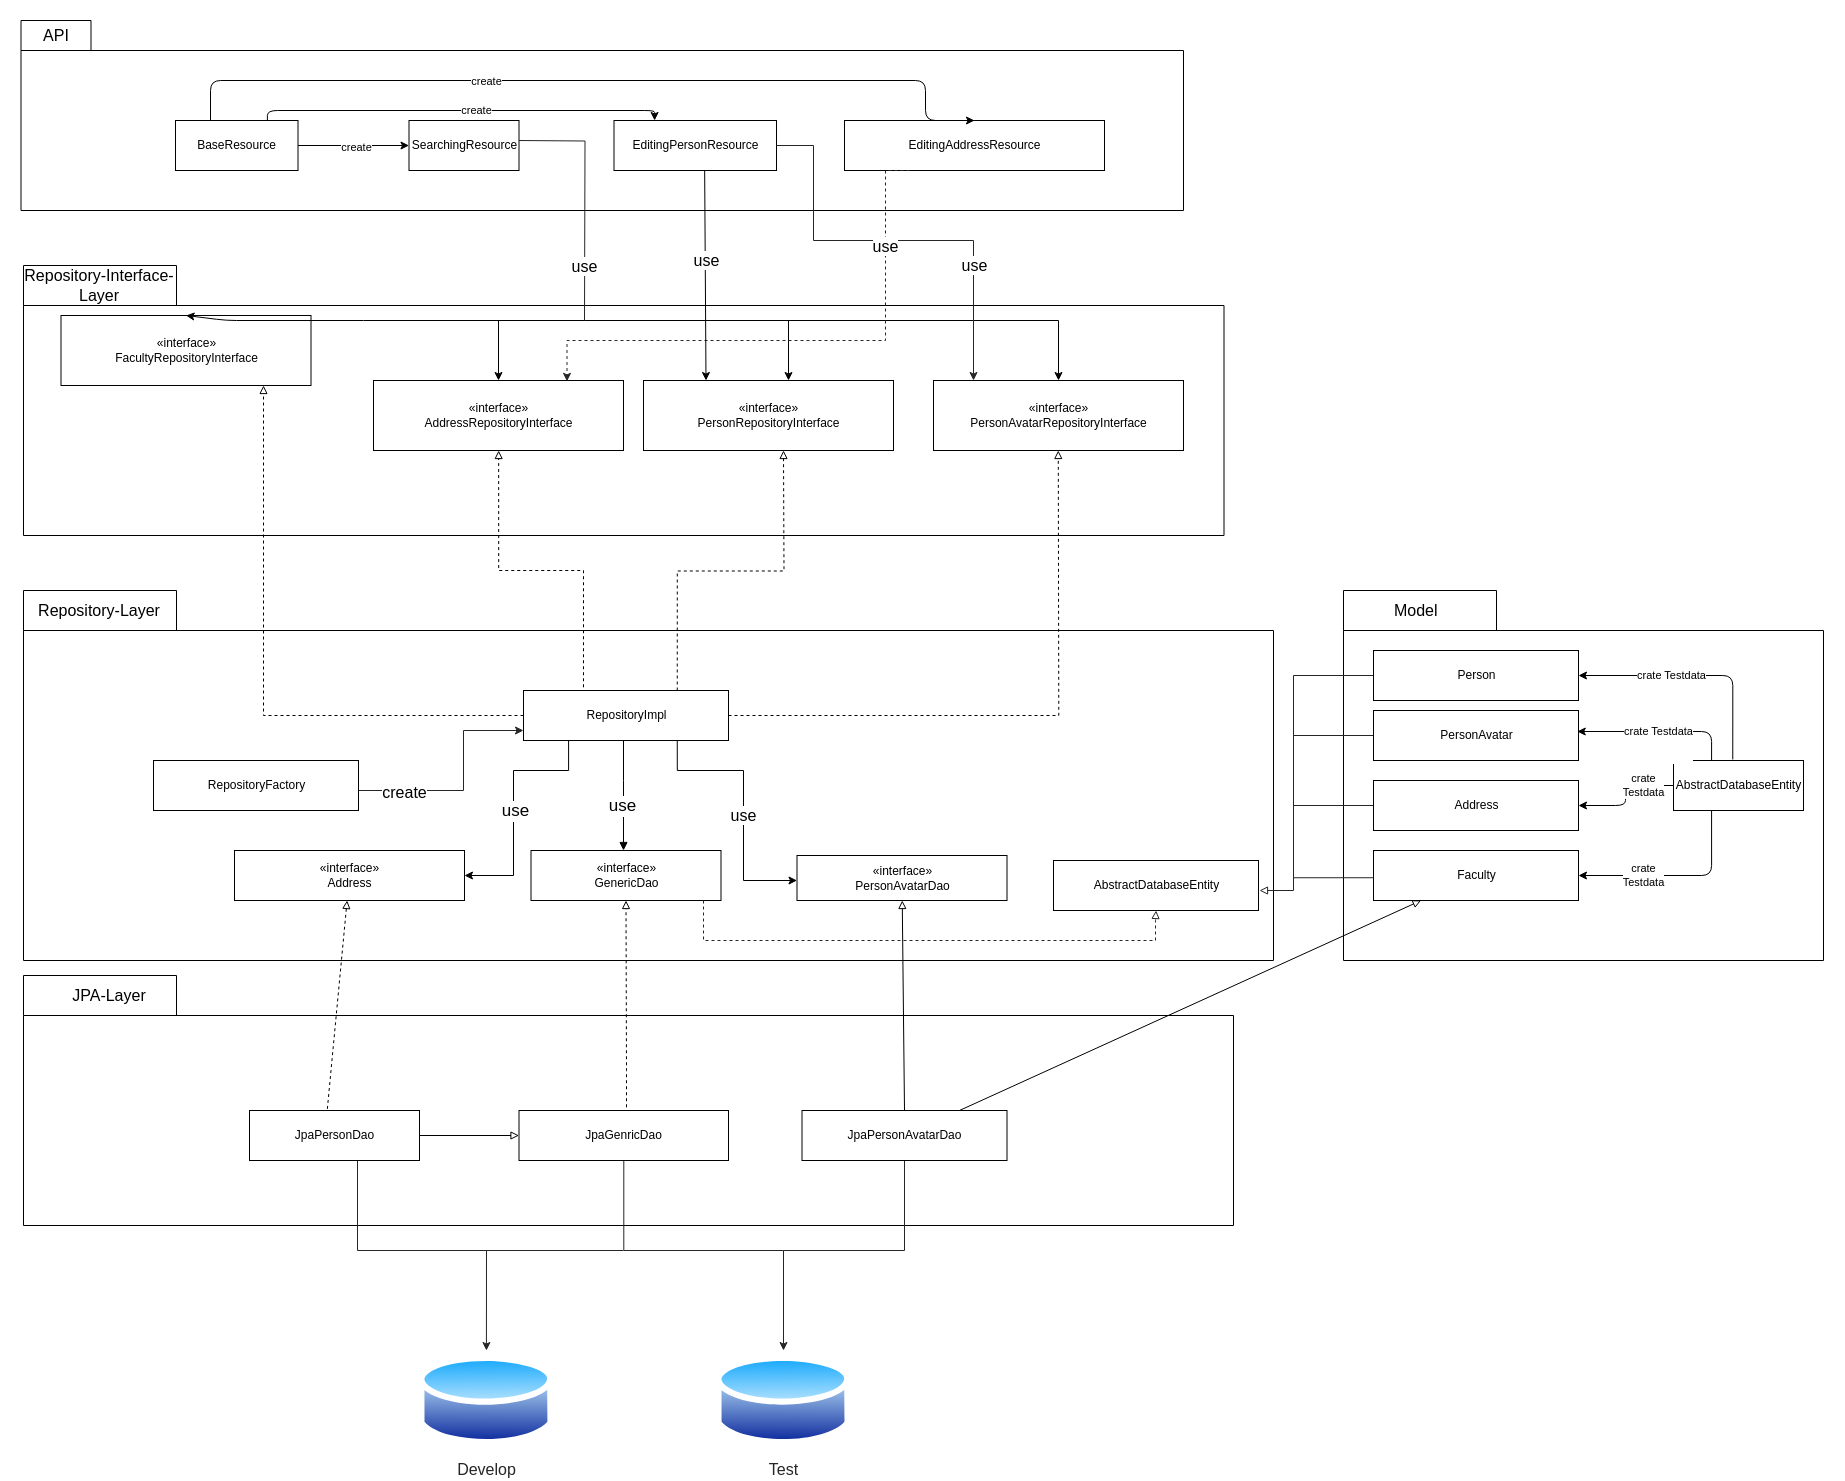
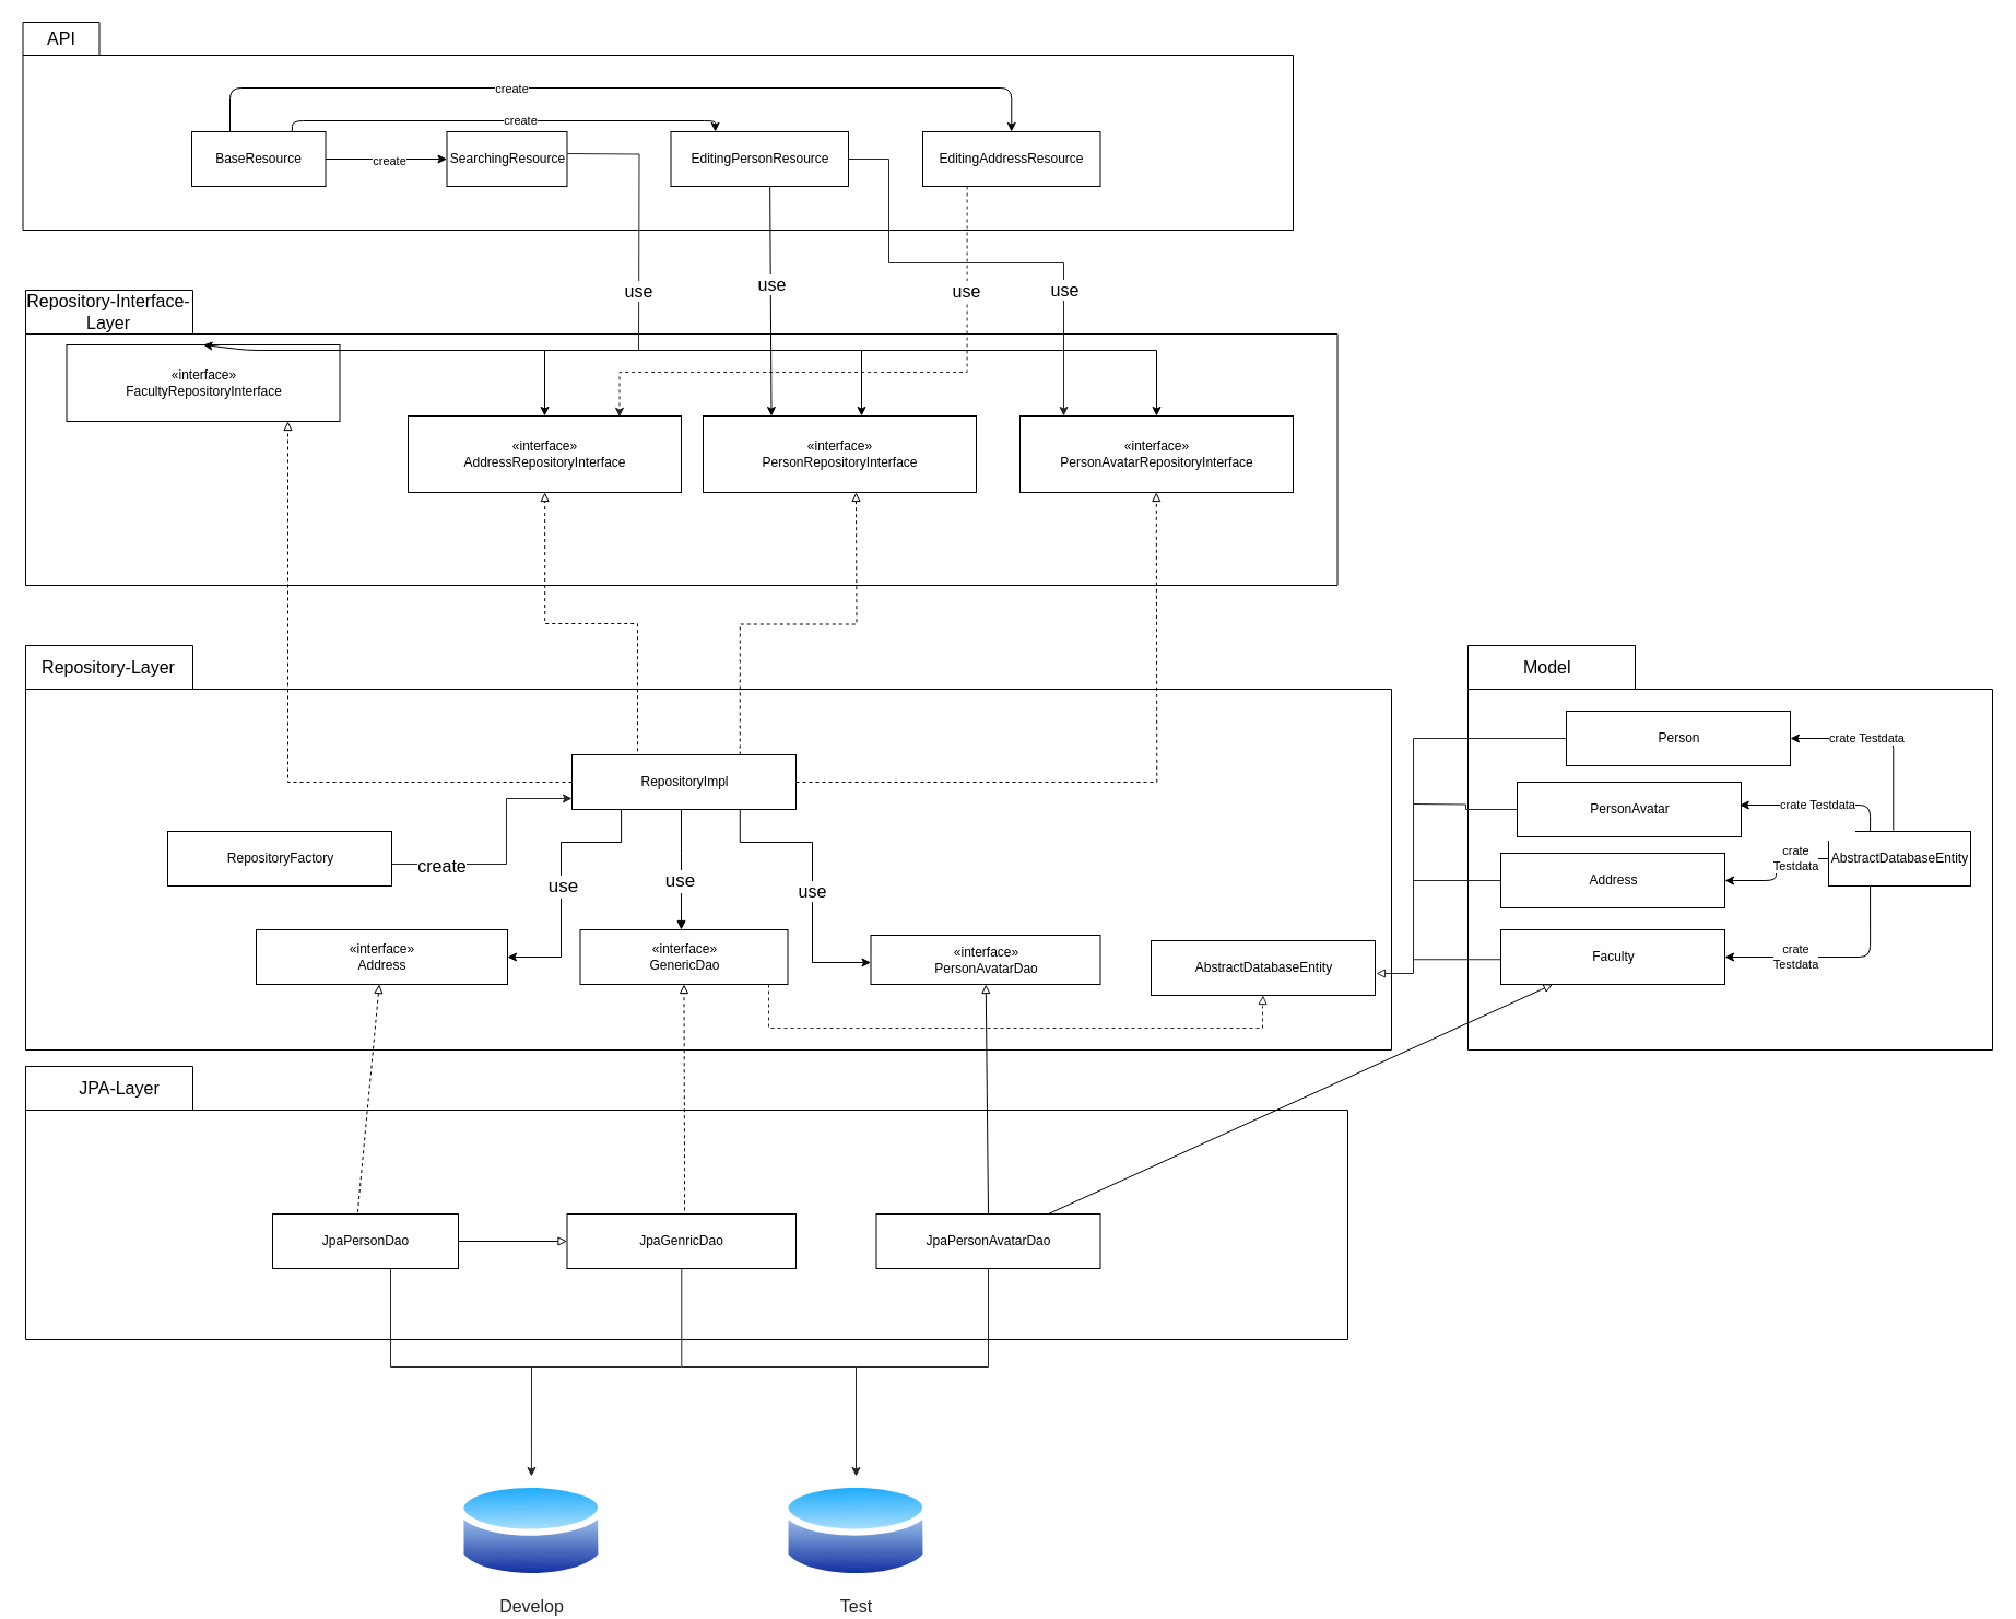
- <mxCell id="25" value="EditingAddressResource" style="html=1;" parent="1" vertex="1"><mxGeometry x="844" y="120" width="260" height="50" as="geometry" /></mxCell>
+ <mxCell id="25" value="EditingAddressResource" style="html=1;" parent="1" vertex="1"><mxGeometry x="844" y="120" width="162.5" height="50" as="geometry" /></mxCell>
- <mxCell id="65" value="Person" style="html=1;" parent="1" vertex="1"><mxGeometry x="1373" y="650" width="205" height="50" as="geometry" /></mxCell>
+ <mxCell id="65" value="Person" style="html=1;" parent="1" vertex="1"><mxGeometry x="1433" y="650" width="205" height="50" as="geometry" /></mxCell>
- <mxCell id="70" value="PersonAvatar" style="html=1;" parent="1" vertex="1"><mxGeometry x="1373" y="710" width="205" height="50" as="geometry" /></mxCell>
+ <mxCell id="70" value="PersonAvatar" style="html=1;" parent="1" vertex="1"><mxGeometry x="1388" y="715" width="205" height="50" as="geometry" /></mxCell>
